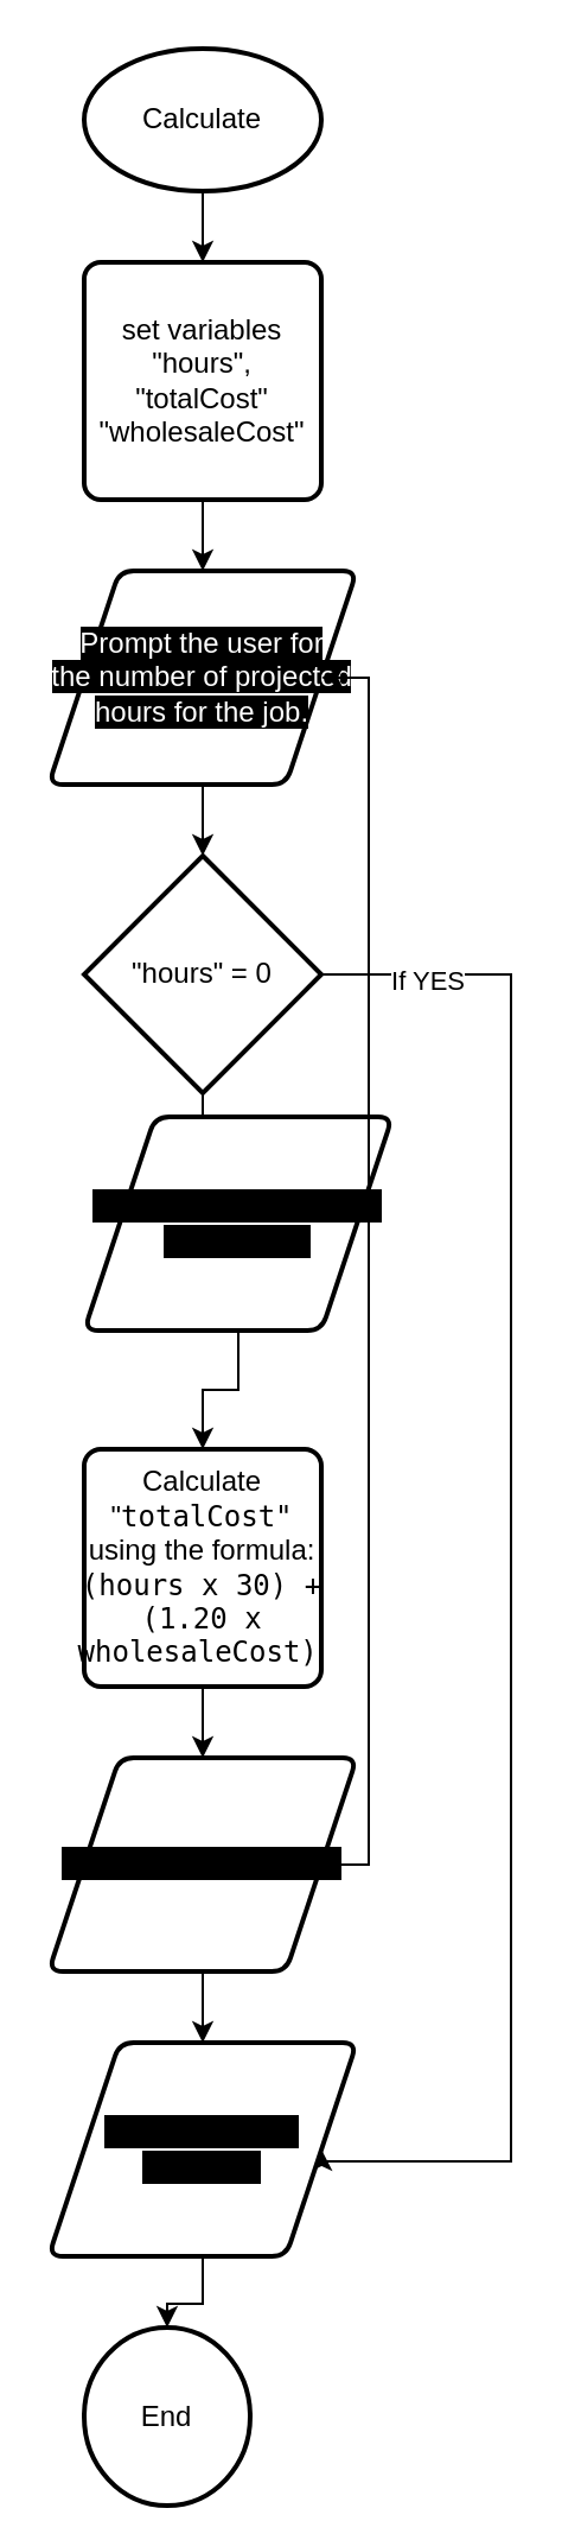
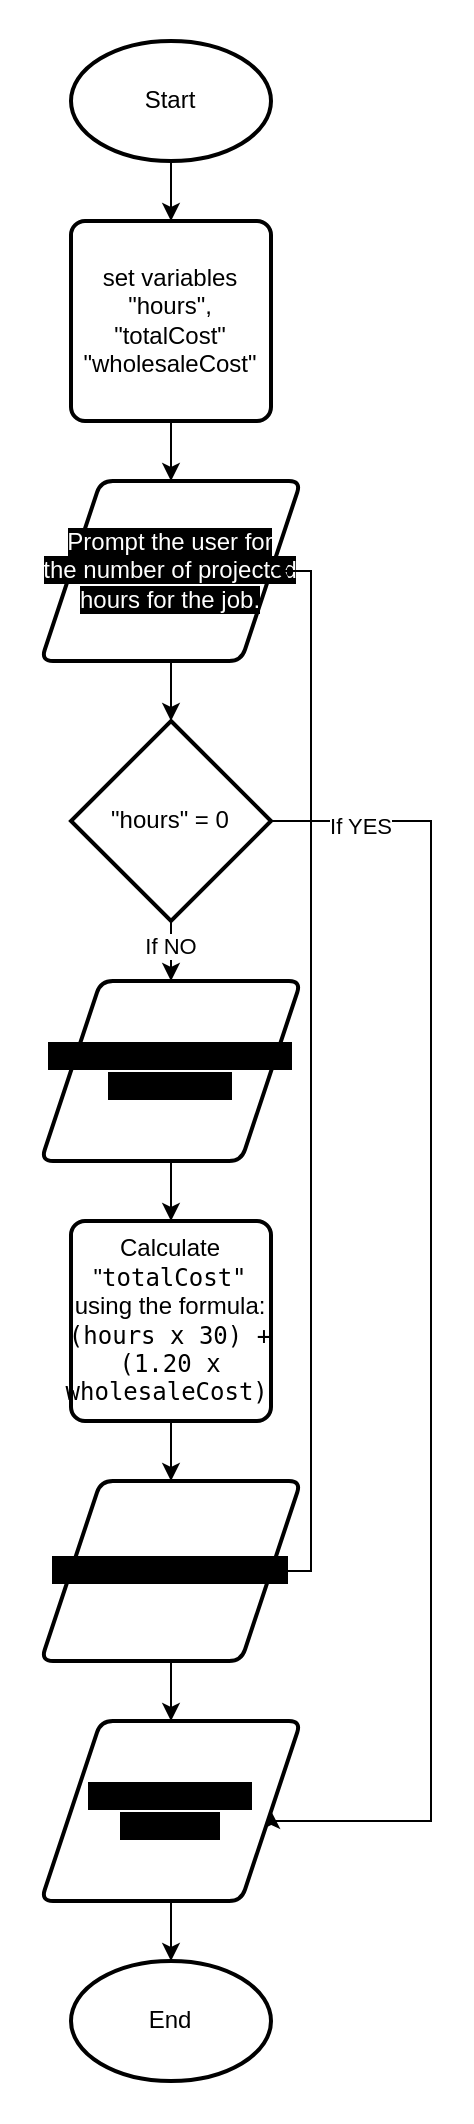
- <mxCell id="3" value="Calculate" style="strokeWidth=2;html=1;shape=mxgraph.flowchart.start_1;whiteSpace=wrap;" vertex="1" parent="1"><mxGeometry x="35" y="20" width="100" height="60" as="geometry" /></mxCell>
+ <mxCell id="3" value="Start" style="strokeWidth=2;html=1;shape=mxgraph.flowchart.start_1;whiteSpace=wrap;" vertex="1" parent="1"><mxGeometry x="35" y="20" width="100" height="60" as="geometry" /></mxCell>
- <mxCell id="12" value="&lt;span style=&quot;background-color: rgb(0, 0, 0);&quot;&gt;Get the wholesale cost of materials&lt;/span&gt;" style="shape=parallelogram;html=1;strokeWidth=2;perimeter=parallelogramPerimeter;whiteSpace=wrap;rounded=1;arcSize=12;size=0.23;" vertex="1" parent="1"><mxGeometry x="35" y="470" width="130" height="90" as="geometry" /></mxCell>
+ <mxCell id="12" value="&lt;span style=&quot;background-color: rgb(0, 0, 0);&quot;&gt;Get the wholesale cost of materials&lt;/span&gt;" style="shape=parallelogram;html=1;strokeWidth=2;perimeter=parallelogramPerimeter;whiteSpace=wrap;rounded=1;arcSize=12;size=0.23;" vertex="1" parent="1"><mxGeometry x="20" y="490" width="130" height="90" as="geometry" /></mxCell>
- <mxCell id="22" value="End" style="strokeWidth=2;html=1;shape=mxgraph.flowchart.start_1;whiteSpace=wrap;" vertex="1" parent="1"><mxGeometry x="35" y="980" width="70" height="75" as="geometry" /></mxCell>
+ <mxCell id="22" value="End" style="strokeWidth=2;html=1;shape=mxgraph.flowchart.start_1;whiteSpace=wrap;" vertex="1" parent="1"><mxGeometry x="35" y="980" width="100" height="60" as="geometry" /></mxCell>
